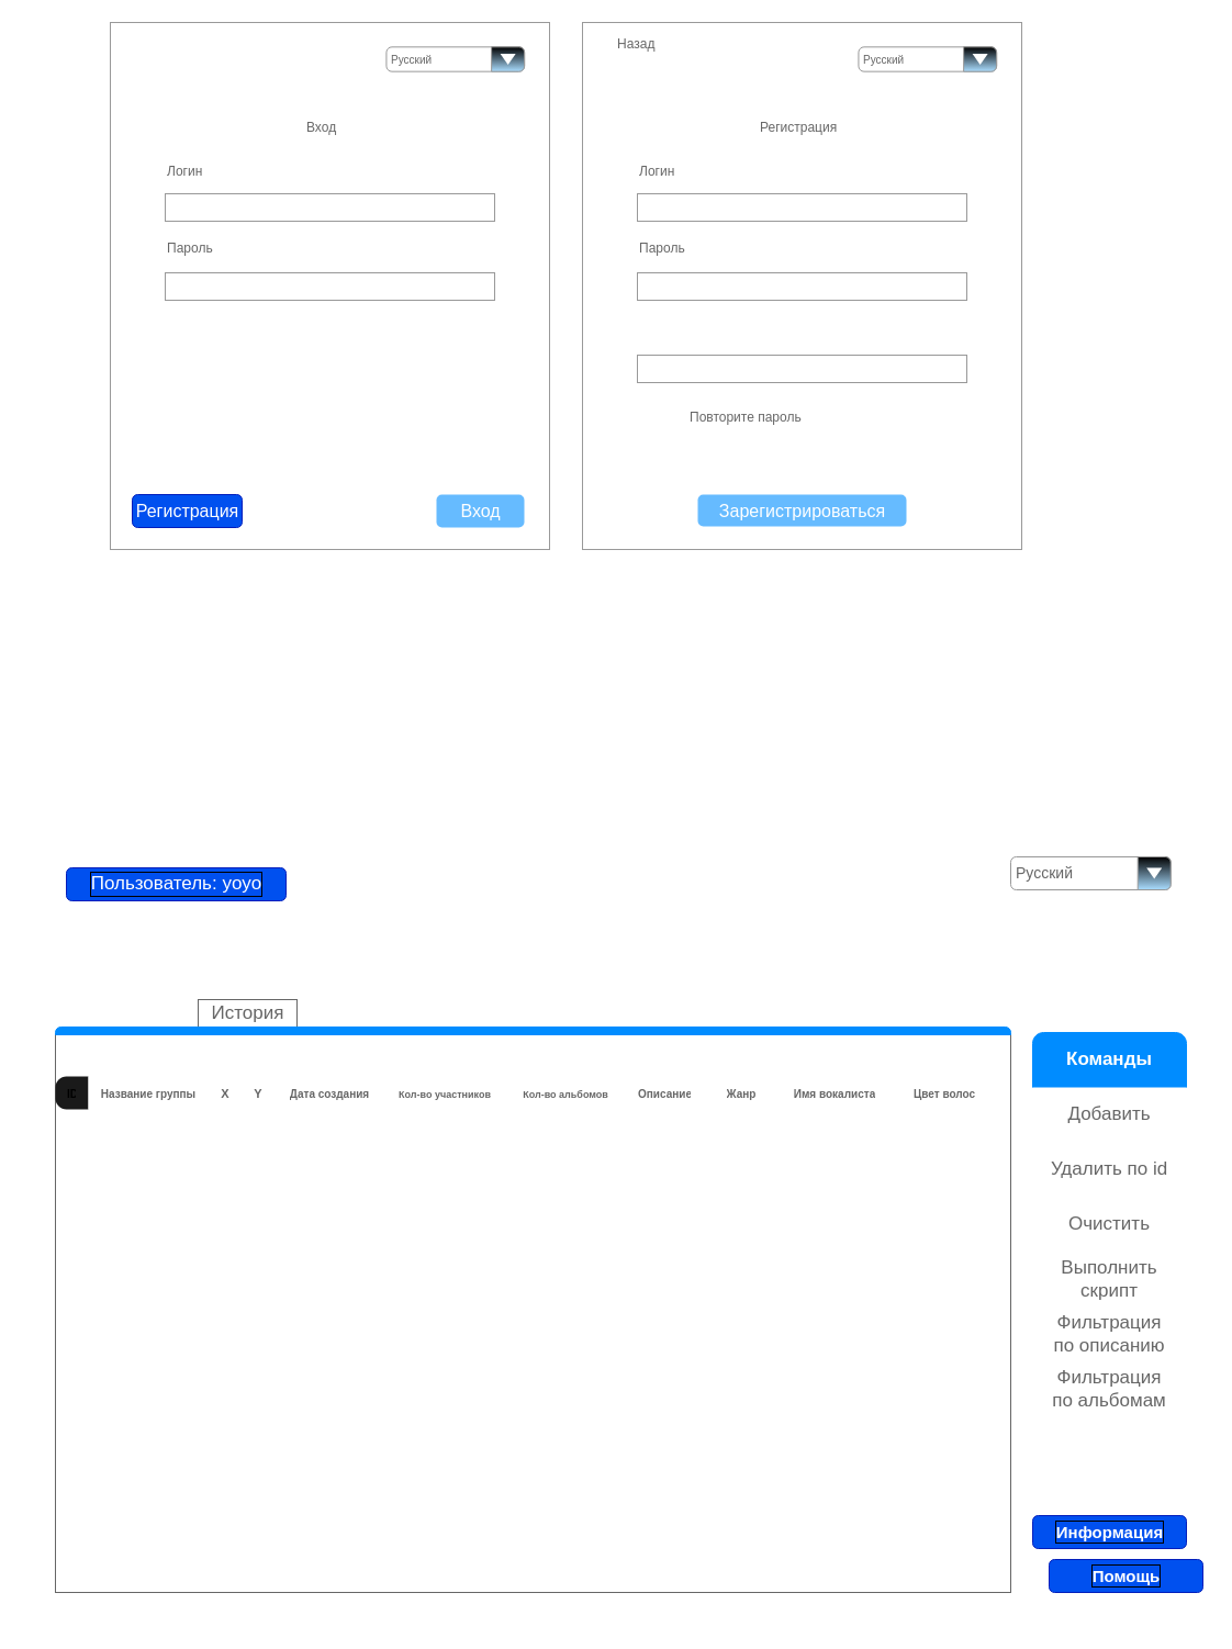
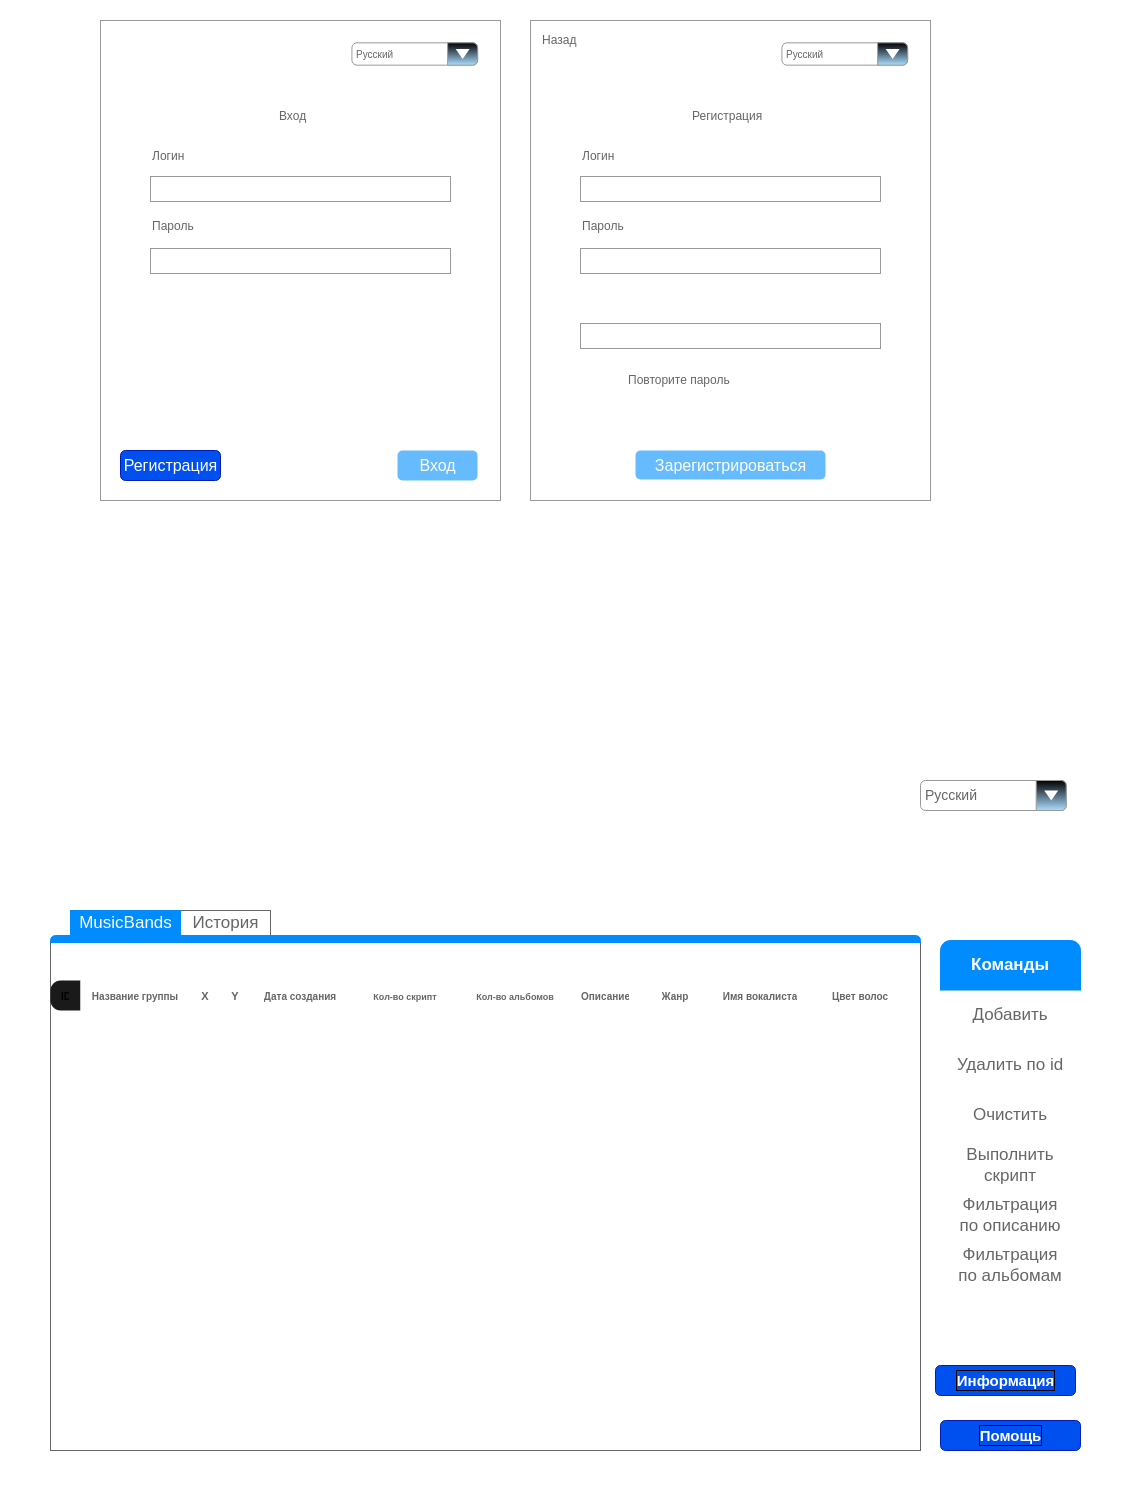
- <mxCell id="24" value="Назад" style="strokeWidth=1;shadow=0;dashed=0;align=center;html=1;shape=mxgraph.mockup.forms.anchor;fontSize=12;fontColor=#666666;align=left;resizeWidth=1;spacingLeft=0;" vertex="1" parent="13"><mxGeometry x="30" y="10" width="200" height="20" as="geometry" /></mxCell>
+ <mxCell id="24" value="Назад" style="strokeWidth=1;shadow=0;dashed=0;align=center;html=1;shape=mxgraph.mockup.forms.anchor;fontSize=12;fontColor=#666666;align=left;resizeWidth=1;spacingLeft=0;" vertex="1" parent="13"><mxGeometry x="10" y="10" width="200" height="20" as="geometry" /></mxCell>
- <mxCell id="54" value="&lt;span style=&quot;font-weight: normal;&quot;&gt;&lt;font style=&quot;font-size: 17px;&quot;&gt;Пользователь: yoyo&lt;/font&gt;&lt;/span&gt;" style="strokeWidth=1;shadow=0;dashed=0;align=center;html=1;shape=mxgraph.mockup.forms.rrect;rSize=5;strokeColor=light-dark(#001DBC,#1A1A1A);fontColor=light-dark(#FFFFFF,#CCCCCC);fillColor=light-dark(#0050EF,#1A1A1A);fontSize=16;fontStyle=1;labelBorderColor=light-dark(#000000,#1A1A1A);" vertex="1" parent="1"><mxGeometry x="60" y="790" width="200" height="30" as="geometry" /></mxCell>
+ <mxCell id="28" value="MusicBands" style="strokeWidth=1;shadow=0;dashed=0;align=center;html=1;shape=mxgraph.mockup.containers.rrect;rSize=0;fontSize=17;fontColor=#ffffff;strokeColor=light-dark(#008CFF,#E6E6E6);fillColor=light-dark(#008CFF,#CCCCCC);" vertex="1" parent="25"><mxGeometry x="20" width="110" height="25" as="geometry" /></mxCell>
- <mxCell id="35" value="&lt;font style=&quot;font-size: 9px;&quot;&gt;Кол-во участников&lt;/font&gt;" style="text;strokeColor=inherit;align=center;verticalAlign=middle;spacingLeft=10;spacingRight=10;overflow=hidden;points=[[0,0.5],[1,0.5]];portConstraint=eastwest;rotatable=0;whiteSpace=wrap;html=1;rSize=5;fillColor=inherit;fontColor=inherit;fontSize=17;fontStyle=1;strokeWidth=0;" vertex="1" parent="29"><mxGeometry x="300" width="110" height="30" as="geometry" /></mxCell>
+ <mxCell id="35" value="&lt;font style=&quot;font-size: 9px;&quot;&gt;Кол-во скрипт&lt;/font&gt;" style="text;strokeColor=inherit;align=center;verticalAlign=middle;spacingLeft=10;spacingRight=10;overflow=hidden;points=[[0,0.5],[1,0.5]];portConstraint=eastwest;rotatable=0;whiteSpace=wrap;html=1;rSize=5;fillColor=inherit;fontColor=inherit;fontSize=17;fontStyle=1;strokeWidth=0;" vertex="1" parent="29"><mxGeometry x="300" width="110" height="30" as="geometry" /></mxCell>
- <mxCell id="52" value="&lt;span style=&quot;font-size: 15px;&quot;&gt;Информация&lt;/span&gt;" style="strokeWidth=1;shadow=0;dashed=0;align=center;html=1;shape=mxgraph.mockup.forms.rrect;rSize=5;strokeColor=light-dark(#001DBC,#1A1A1A);fontColor=light-dark(#FFFFFF,#CCCCCC);fillColor=light-dark(#0050EF,#1A1A1A);fontSize=16;fontStyle=1;labelBorderColor=light-dark(#000000,#1A1A1A);" vertex="1" parent="1"><mxGeometry x="940" y="1380" width="140" height="30" as="geometry" /></mxCell>
+ <mxCell id="52" value="&lt;span style=&quot;font-size: 15px;&quot;&gt;Информация&lt;/span&gt;" style="strokeWidth=1;shadow=0;dashed=0;align=center;html=1;shape=mxgraph.mockup.forms.rrect;rSize=5;strokeColor=light-dark(#001DBC,#1A1A1A);fontColor=light-dark(#FFFFFF,#CCCCCC);fillColor=light-dark(#0050EF,#1A1A1A);fontSize=16;fontStyle=1;labelBorderColor=light-dark(#000000,#1A1A1A);" vertex="1" parent="1"><mxGeometry x="935" y="1365" width="140" height="30" as="geometry" /></mxCell>
- <mxCell id="53" value="&lt;span style=&quot;font-size: 15px;&quot;&gt;Помощь&lt;/span&gt;" style="strokeWidth=1;shadow=0;dashed=0;align=center;html=1;shape=mxgraph.mockup.forms.rrect;rSize=5;strokeColor=light-dark(#001DBC,#1A1A1A);fontColor=light-dark(#FFFFFF,#CCCCCC);fillColor=light-dark(#0050EF,#1A1A1A);fontSize=16;fontStyle=1;labelBorderColor=light-dark(#000000,#1A1A1A);" vertex="1" parent="1"><mxGeometry x="955" y="1420" width="140" height="30" as="geometry" /></mxCell>
+ <mxCell id="53" value="&lt;span style=&quot;font-size: 15px;&quot;&gt;Помощь&lt;/span&gt;" style="strokeWidth=1;shadow=0;dashed=0;align=center;html=1;shape=mxgraph.mockup.forms.rrect;rSize=5;strokeColor=light-dark(#001DBC,#1A1A1A);fontColor=light-dark(#FFFFFF,#CCCCCC);fillColor=light-dark(#0050EF,#1A1A1A);fontSize=16;fontStyle=1;labelBorderColor=light-dark(#000000,#1A1A1A);" vertex="1" parent="1"><mxGeometry x="940" y="1420" width="140" height="30" as="geometry" /></mxCell>
